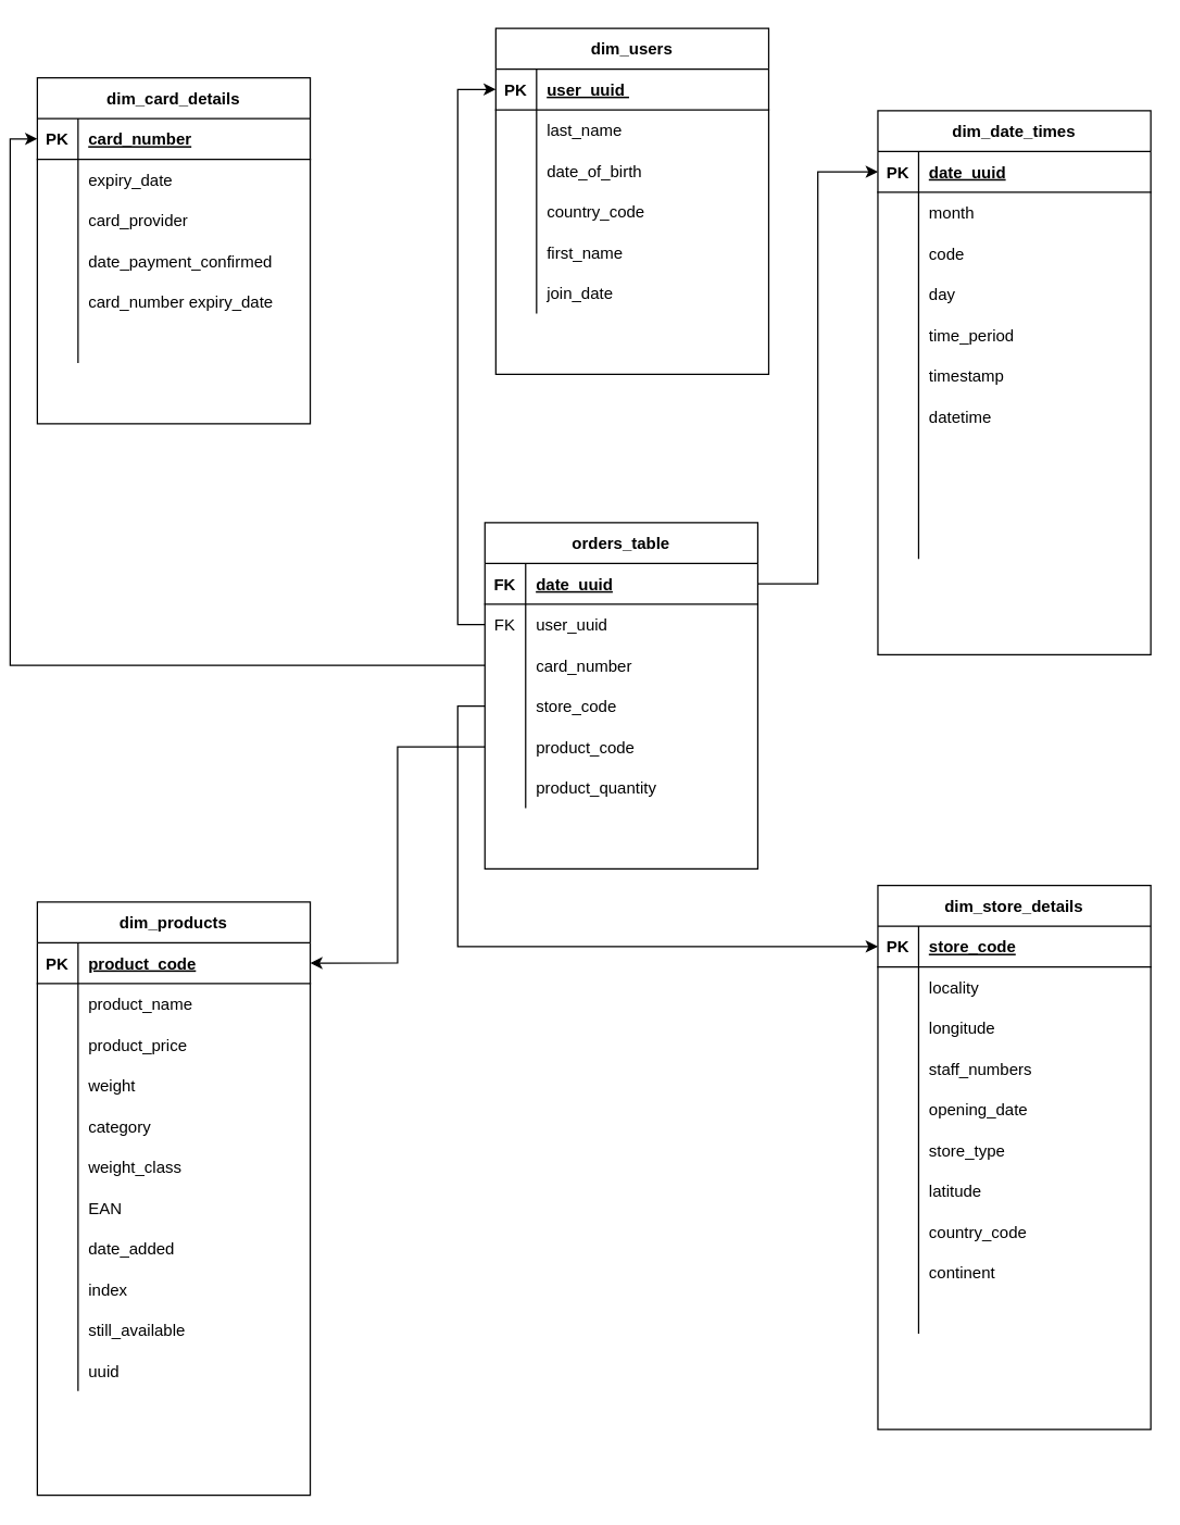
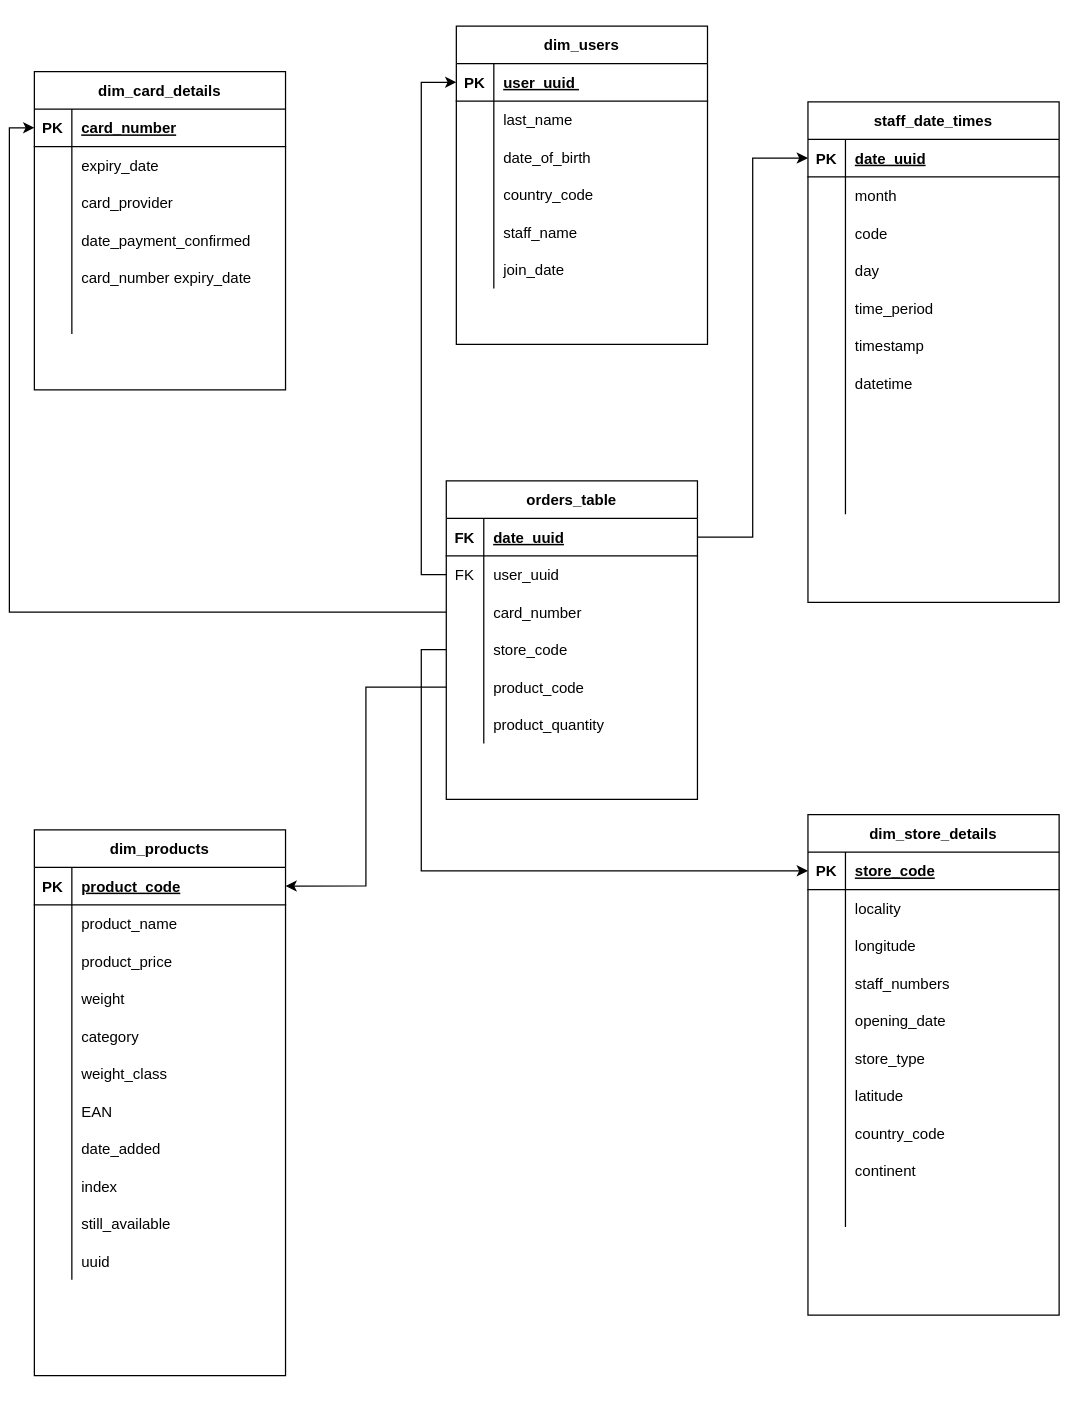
- <mxCell id="125" value="dim_date_times" style="shape=table;startSize=30;container=1;collapsible=1;childLayout=tableLayout;fixedRows=1;rowLines=0;fontStyle=1;align=center;resizeLast=1;" parent="2" vertex="1"><mxGeometry x="619.02" y="60.674" width="200.98" height="400.449" as="geometry"><mxRectangle x="20" y="110" width="110" height="30" as="alternateBounds" /></mxGeometry></mxCell>
+ <mxCell id="125" value="staff_date_times" style="shape=table;startSize=30;container=1;collapsible=1;childLayout=tableLayout;fixedRows=1;rowLines=0;fontStyle=1;align=center;resizeLast=1;" parent="2" vertex="1"><mxGeometry x="619.02" y="60.674" width="200.98" height="400.449" as="geometry"><mxRectangle x="20" y="110" width="110" height="30" as="alternateBounds" /></mxGeometry></mxCell>
- <mxCell id="37" value="first_name" style="shape=partialRectangle;overflow=hidden;connectable=0;fillColor=none;top=0;left=0;bottom=0;right=0;align=left;spacingLeft=6;" parent="35" vertex="1"><mxGeometry x="30" width="170.98" height="30" as="geometry"><mxRectangle width="170.98" height="30" as="alternateBounds" /></mxGeometry></mxCell>
+ <mxCell id="37" value="staff_name" style="shape=partialRectangle;overflow=hidden;connectable=0;fillColor=none;top=0;left=0;bottom=0;right=0;align=left;spacingLeft=6;" parent="35" vertex="1"><mxGeometry x="30" width="170.98" height="30" as="geometry"><mxRectangle width="170.98" height="30" as="alternateBounds" /></mxGeometry></mxCell>
